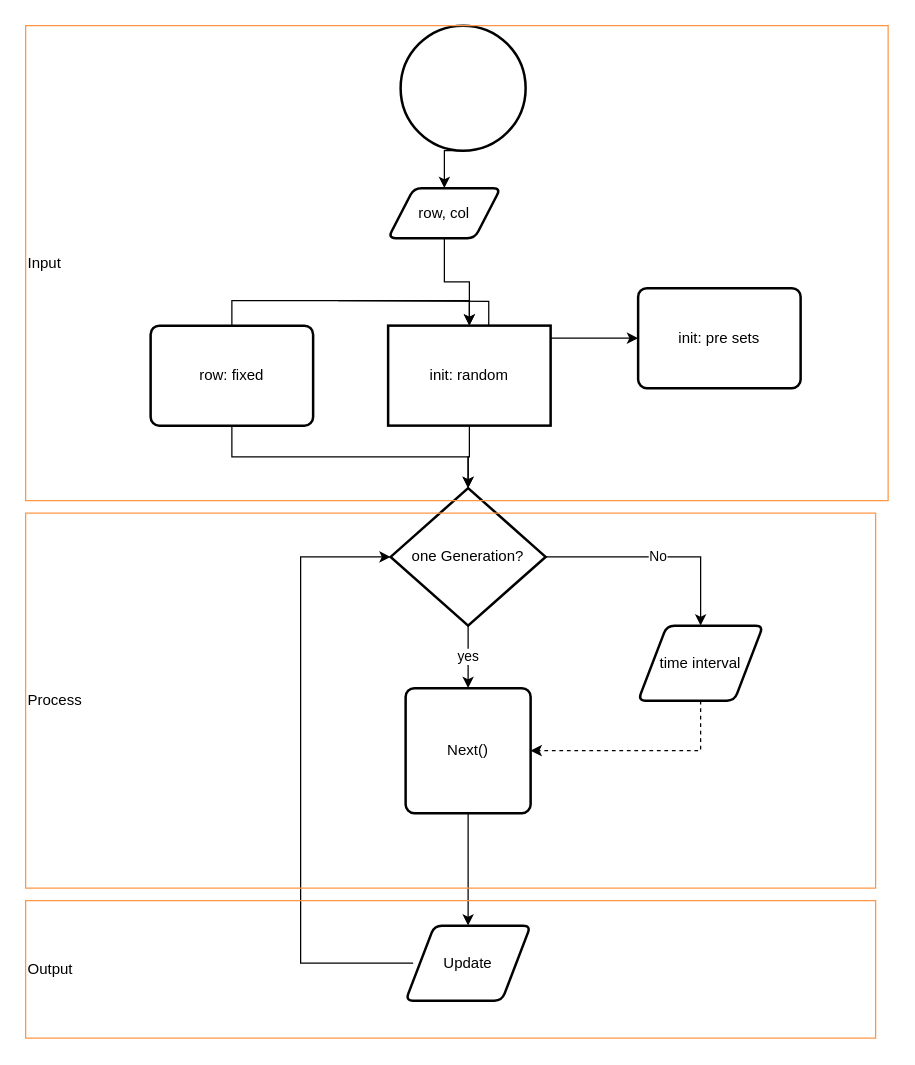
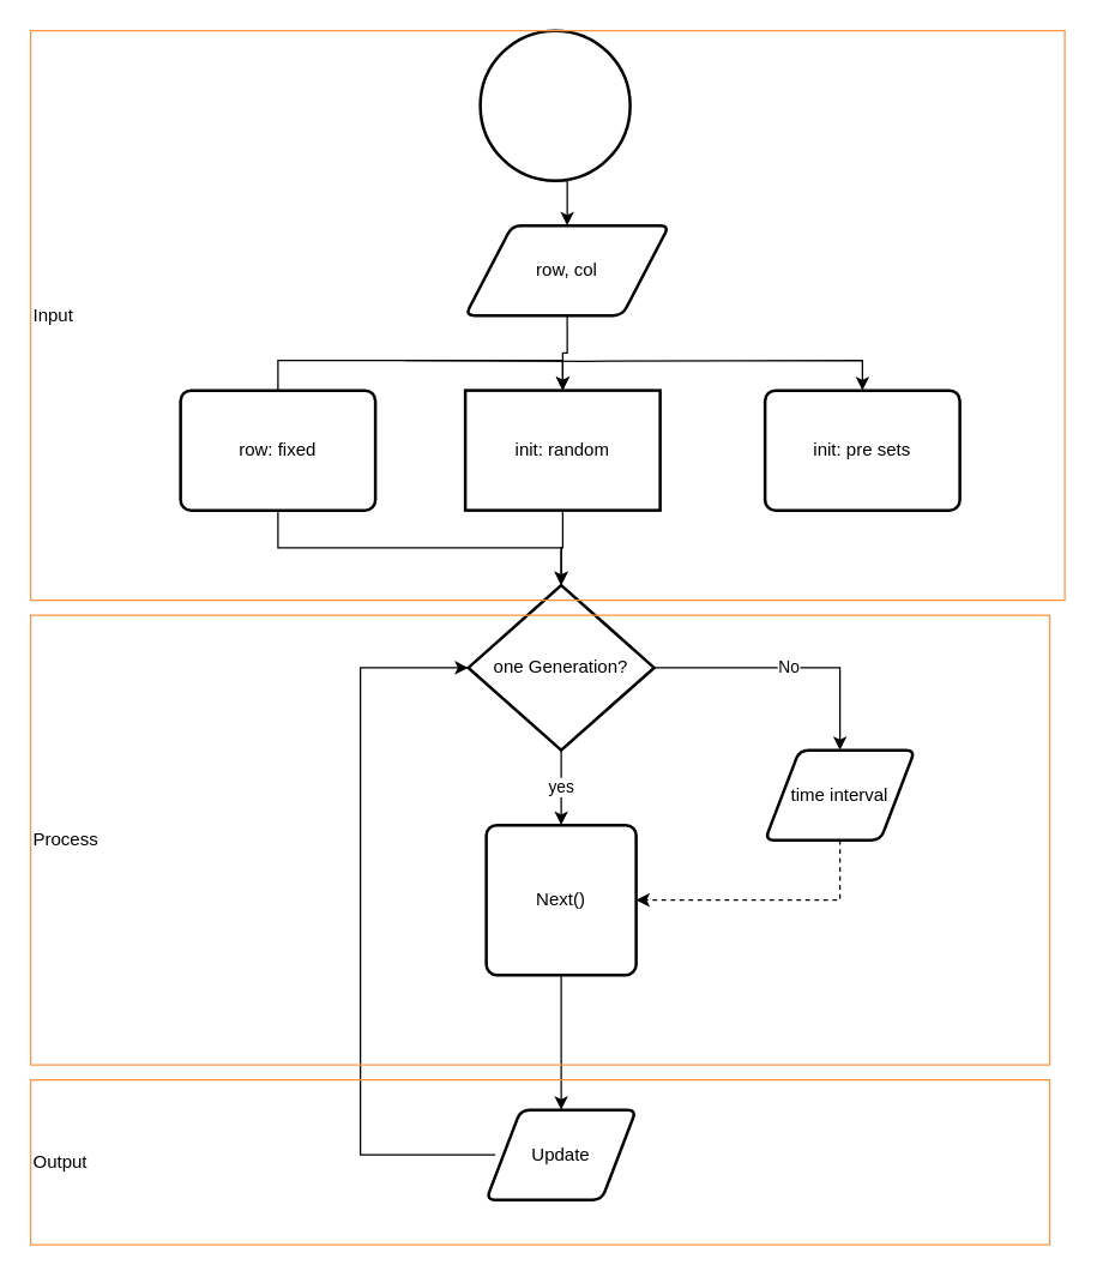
- <mxCell id="7" value="row, col" style="shape=parallelogram;html=1;strokeWidth=2;perimeter=parallelogramPerimeter;whiteSpace=wrap;rounded=1;arcSize=12;size=0.23;" vertex="1" parent="1"><mxGeometry x="310" y="150" width="90" height="40" as="geometry" /></mxCell>
+ <mxCell id="7" value="row, col" style="shape=parallelogram;html=1;strokeWidth=2;perimeter=parallelogramPerimeter;whiteSpace=wrap;rounded=1;arcSize=12;size=0.23;" vertex="1" parent="1"><mxGeometry x="310" y="150" width="136" height="60" as="geometry" /></mxCell>
- <mxCell id="10" value="init: pre sets" style="rounded=1;whiteSpace=wrap;html=1;absoluteArcSize=1;arcSize=14;strokeWidth=2;" vertex="1" parent="1"><mxGeometry x="510" y="230" width="130" height="80" as="geometry" /></mxCell>
+ <mxCell id="10" value="init: pre sets" style="rounded=1;whiteSpace=wrap;html=1;absoluteArcSize=1;arcSize=14;strokeWidth=2;" vertex="1" parent="1"><mxGeometry x="510" y="260" width="130" height="80" as="geometry" /></mxCell>
